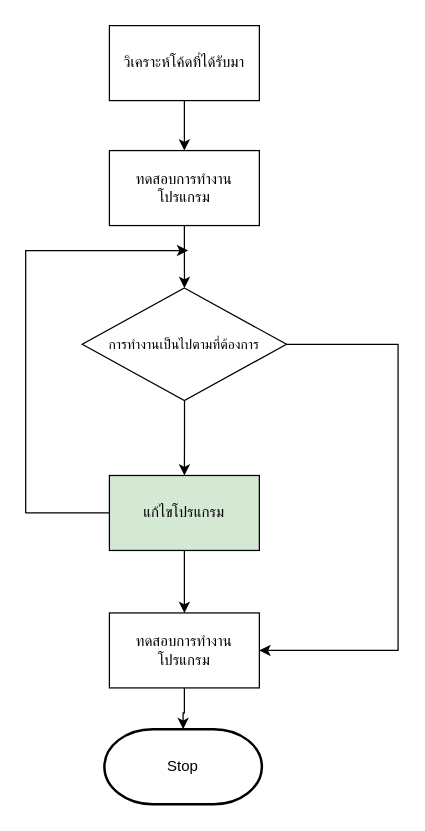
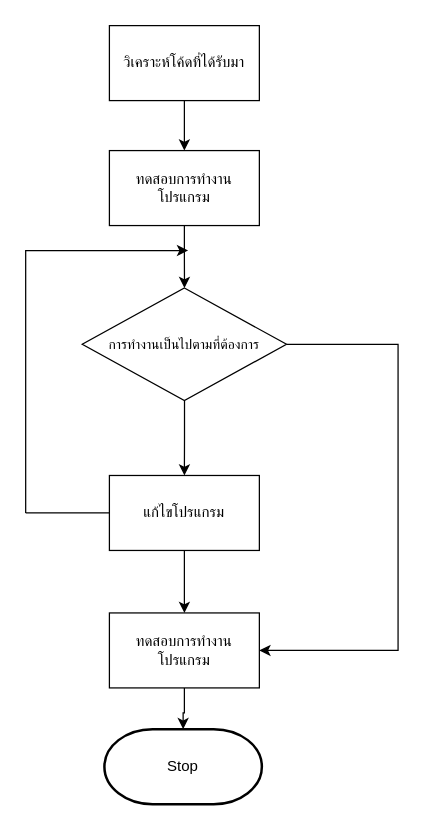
- <mxCell id="10" value="แก้ไขโปรแกรม" style="rounded=0;whiteSpace=wrap;html=1;strokeColor=default;align=center;verticalAlign=middle;fontFamily=Helvetica;fontSize=12;fontColor=default;resizable=1;fillColor=#d5e8d4;movable=1;rotatable=1;deletable=1;editable=1;locked=0;connectable=1;" vertex="1" parent="1"><mxGeometry x="87" y="380" width="120" height="60" as="geometry" /></mxCell>
+ <mxCell id="10" value="แก้ไขโปรแกรม" style="rounded=0;whiteSpace=wrap;html=1;strokeColor=default;align=center;verticalAlign=middle;fontFamily=Helvetica;fontSize=12;fontColor=default;resizable=1;fillColor=#FFFFFF;movable=1;rotatable=1;deletable=1;editable=1;locked=0;connectable=1;" vertex="1" parent="1"><mxGeometry x="87" y="380" width="120" height="60" as="geometry" /></mxCell>
